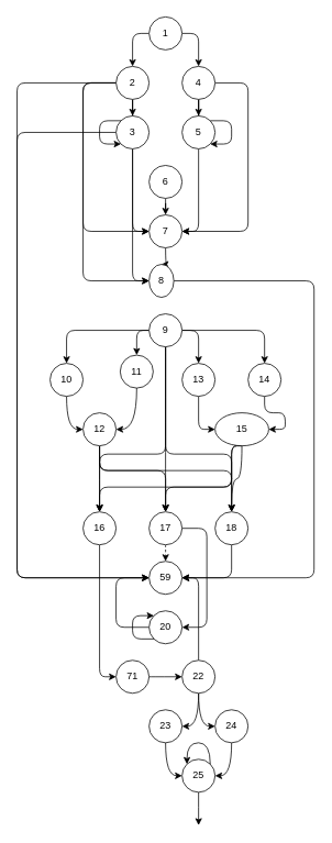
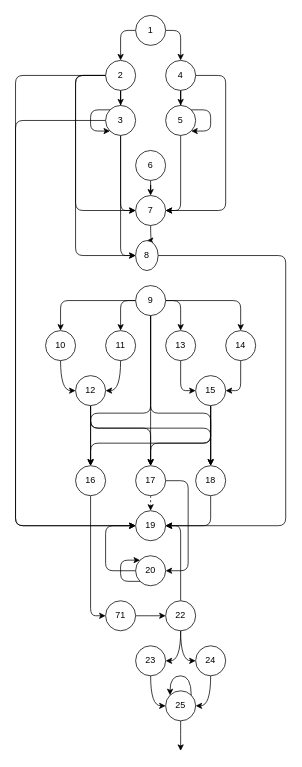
- <mxCell id="71" value="11" style="ellipse;whiteSpace=wrap;html=1;" parent="1" vertex="1"><mxGeometry x="145" y="430" width="40" height="40" as="geometry" /></mxCell>
+ <mxCell id="71" value="11" style="ellipse;whiteSpace=wrap;html=1;" parent="1" vertex="1"><mxGeometry x="140" y="440" width="40" height="40" as="geometry" /></mxCell>
- <mxCell id="47" value="15" style="ellipse;whiteSpace=wrap;html=1;" parent="1" vertex="1"><mxGeometry x="260" y="500" width="65" height="40" as="geometry" /></mxCell>
+ <mxCell id="47" value="15" style="ellipse;whiteSpace=wrap;html=1;" parent="1" vertex="1"><mxGeometry x="260" y="500" width="40" height="40" as="geometry" /></mxCell>
- <mxCell id="54" value="59" style="ellipse;whiteSpace=wrap;html=1;" parent="1" vertex="1"><mxGeometry x="180" y="680" width="40" height="40" as="geometry" /></mxCell>
+ <mxCell id="54" value="19" style="ellipse;whiteSpace=wrap;html=1;" parent="1" vertex="1"><mxGeometry x="180" y="680" width="40" height="40" as="geometry" /></mxCell>
